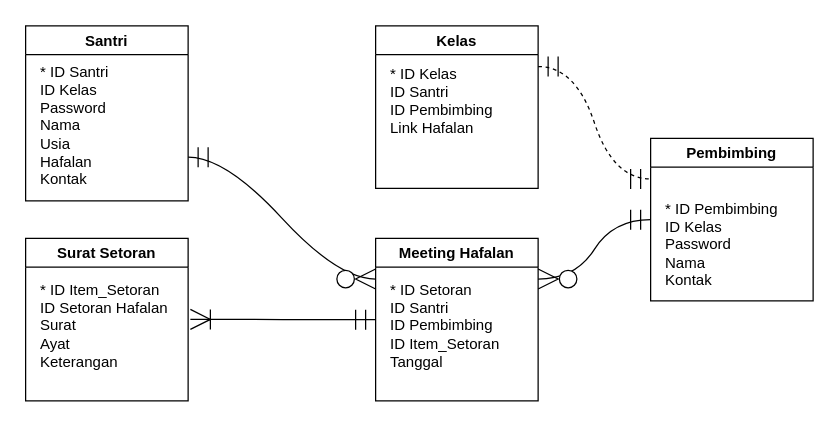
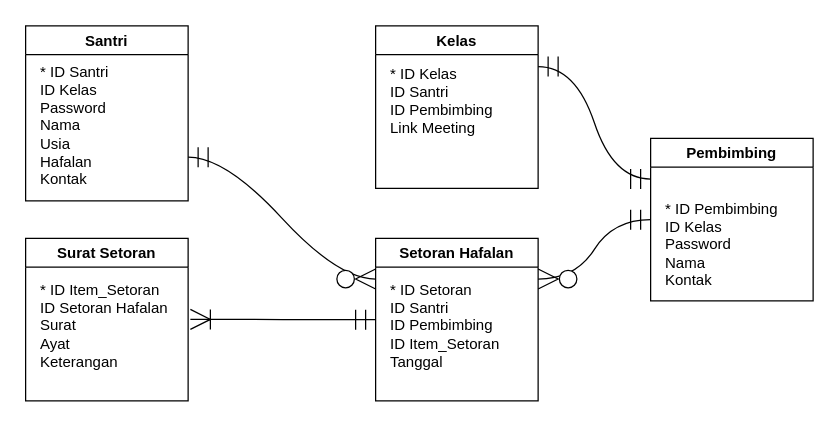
- <mxCell id="11" value="* ID Kelas&lt;br&gt;ID Santri&lt;br&gt;ID Pembimbing&lt;br&gt;Link Hafalan" style="text;html=1;align=left;verticalAlign=middle;resizable=0;points=[];autosize=1;strokeColor=none;fillColor=none;hachureGap=4;" vertex="1" parent="10"><mxGeometry x="10" y="30" width="100" height="60" as="geometry" /></mxCell>
+ <mxCell id="11" value="* ID Kelas&lt;br&gt;ID Santri&lt;br&gt;ID Pembimbing&lt;br&gt;Link Meeting" style="text;html=1;align=left;verticalAlign=middle;resizable=0;points=[];autosize=1;strokeColor=none;fillColor=none;hachureGap=4;" vertex="1" parent="10"><mxGeometry x="10" y="30" width="100" height="60" as="geometry" /></mxCell>
- <mxCell id="13" value="" style="edgeStyle=entityRelationEdgeStyle;fontSize=12;html=1;endArrow=ERmandOne;startArrow=ERmandOne;rounded=0;startSize=14;endSize=14;sourcePerimeterSpacing=8;targetPerimeterSpacing=8;curved=1;exitX=1;exitY=0.25;exitDx=0;exitDy=0;entryX=0;entryY=0.25;entryDx=0;entryDy=0;dashed=1;" edge="1" parent="1" source="10" target="6"><mxGeometry width="100" height="100" relative="1" as="geometry"><mxPoint x="320" y="300" as="sourcePoint" /><mxPoint x="420" y="200" as="targetPoint" /></mxGeometry></mxCell>
+ <mxCell id="13" value="" style="edgeStyle=entityRelationEdgeStyle;fontSize=12;html=1;endArrow=ERmandOne;startArrow=ERmandOne;rounded=0;startSize=14;endSize=14;sourcePerimeterSpacing=8;targetPerimeterSpacing=8;curved=1;exitX=1;exitY=0.25;exitDx=0;exitDy=0;entryX=0;entryY=0.25;entryDx=0;entryDy=0;" edge="1" parent="1" source="10" target="6"><mxGeometry width="100" height="100" relative="1" as="geometry"><mxPoint x="320" y="300" as="sourcePoint" /><mxPoint x="420" y="200" as="targetPoint" /></mxGeometry></mxCell>
- <mxCell id="4" value="Meeting Hafalan" style="swimlane;hachureGap=4;" vertex="1" parent="1"><mxGeometry x="300" y="190" width="130" height="130" as="geometry"><mxRectangle x="110" y="120" width="130" height="23" as="alternateBounds" /></mxGeometry></mxCell>
+ <mxCell id="4" value="Setoran Hafalan" style="swimlane;hachureGap=4;" vertex="1" parent="1"><mxGeometry x="300" y="190" width="130" height="130" as="geometry"><mxRectangle x="110" y="120" width="130" height="23" as="alternateBounds" /></mxGeometry></mxCell>
